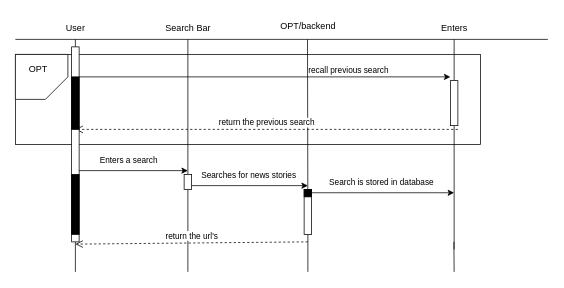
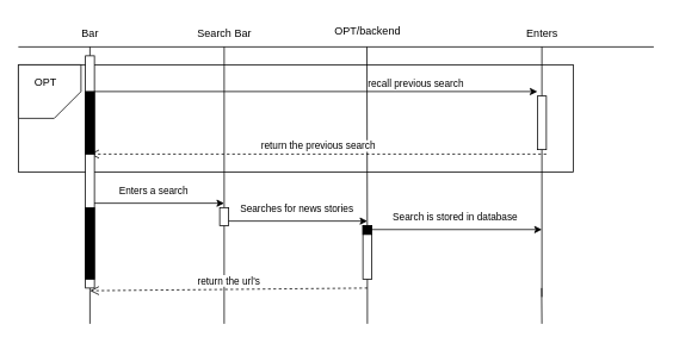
- <mxCell id="7" value="User" style="text;html=1;align=center;verticalAlign=middle;resizable=0;points=[];autosize=1;strokeColor=none;fillColor=none;" vertex="1" parent="1"><mxGeometry x="75" y="22" width="50" height="30" as="geometry" /></mxCell>
+ <mxCell id="7" value="Bar" style="text;html=1;align=center;verticalAlign=middle;resizable=0;points=[];autosize=1;strokeColor=none;fillColor=none;" vertex="1" parent="1"><mxGeometry x="75" y="22" width="50" height="30" as="geometry" /></mxCell>
